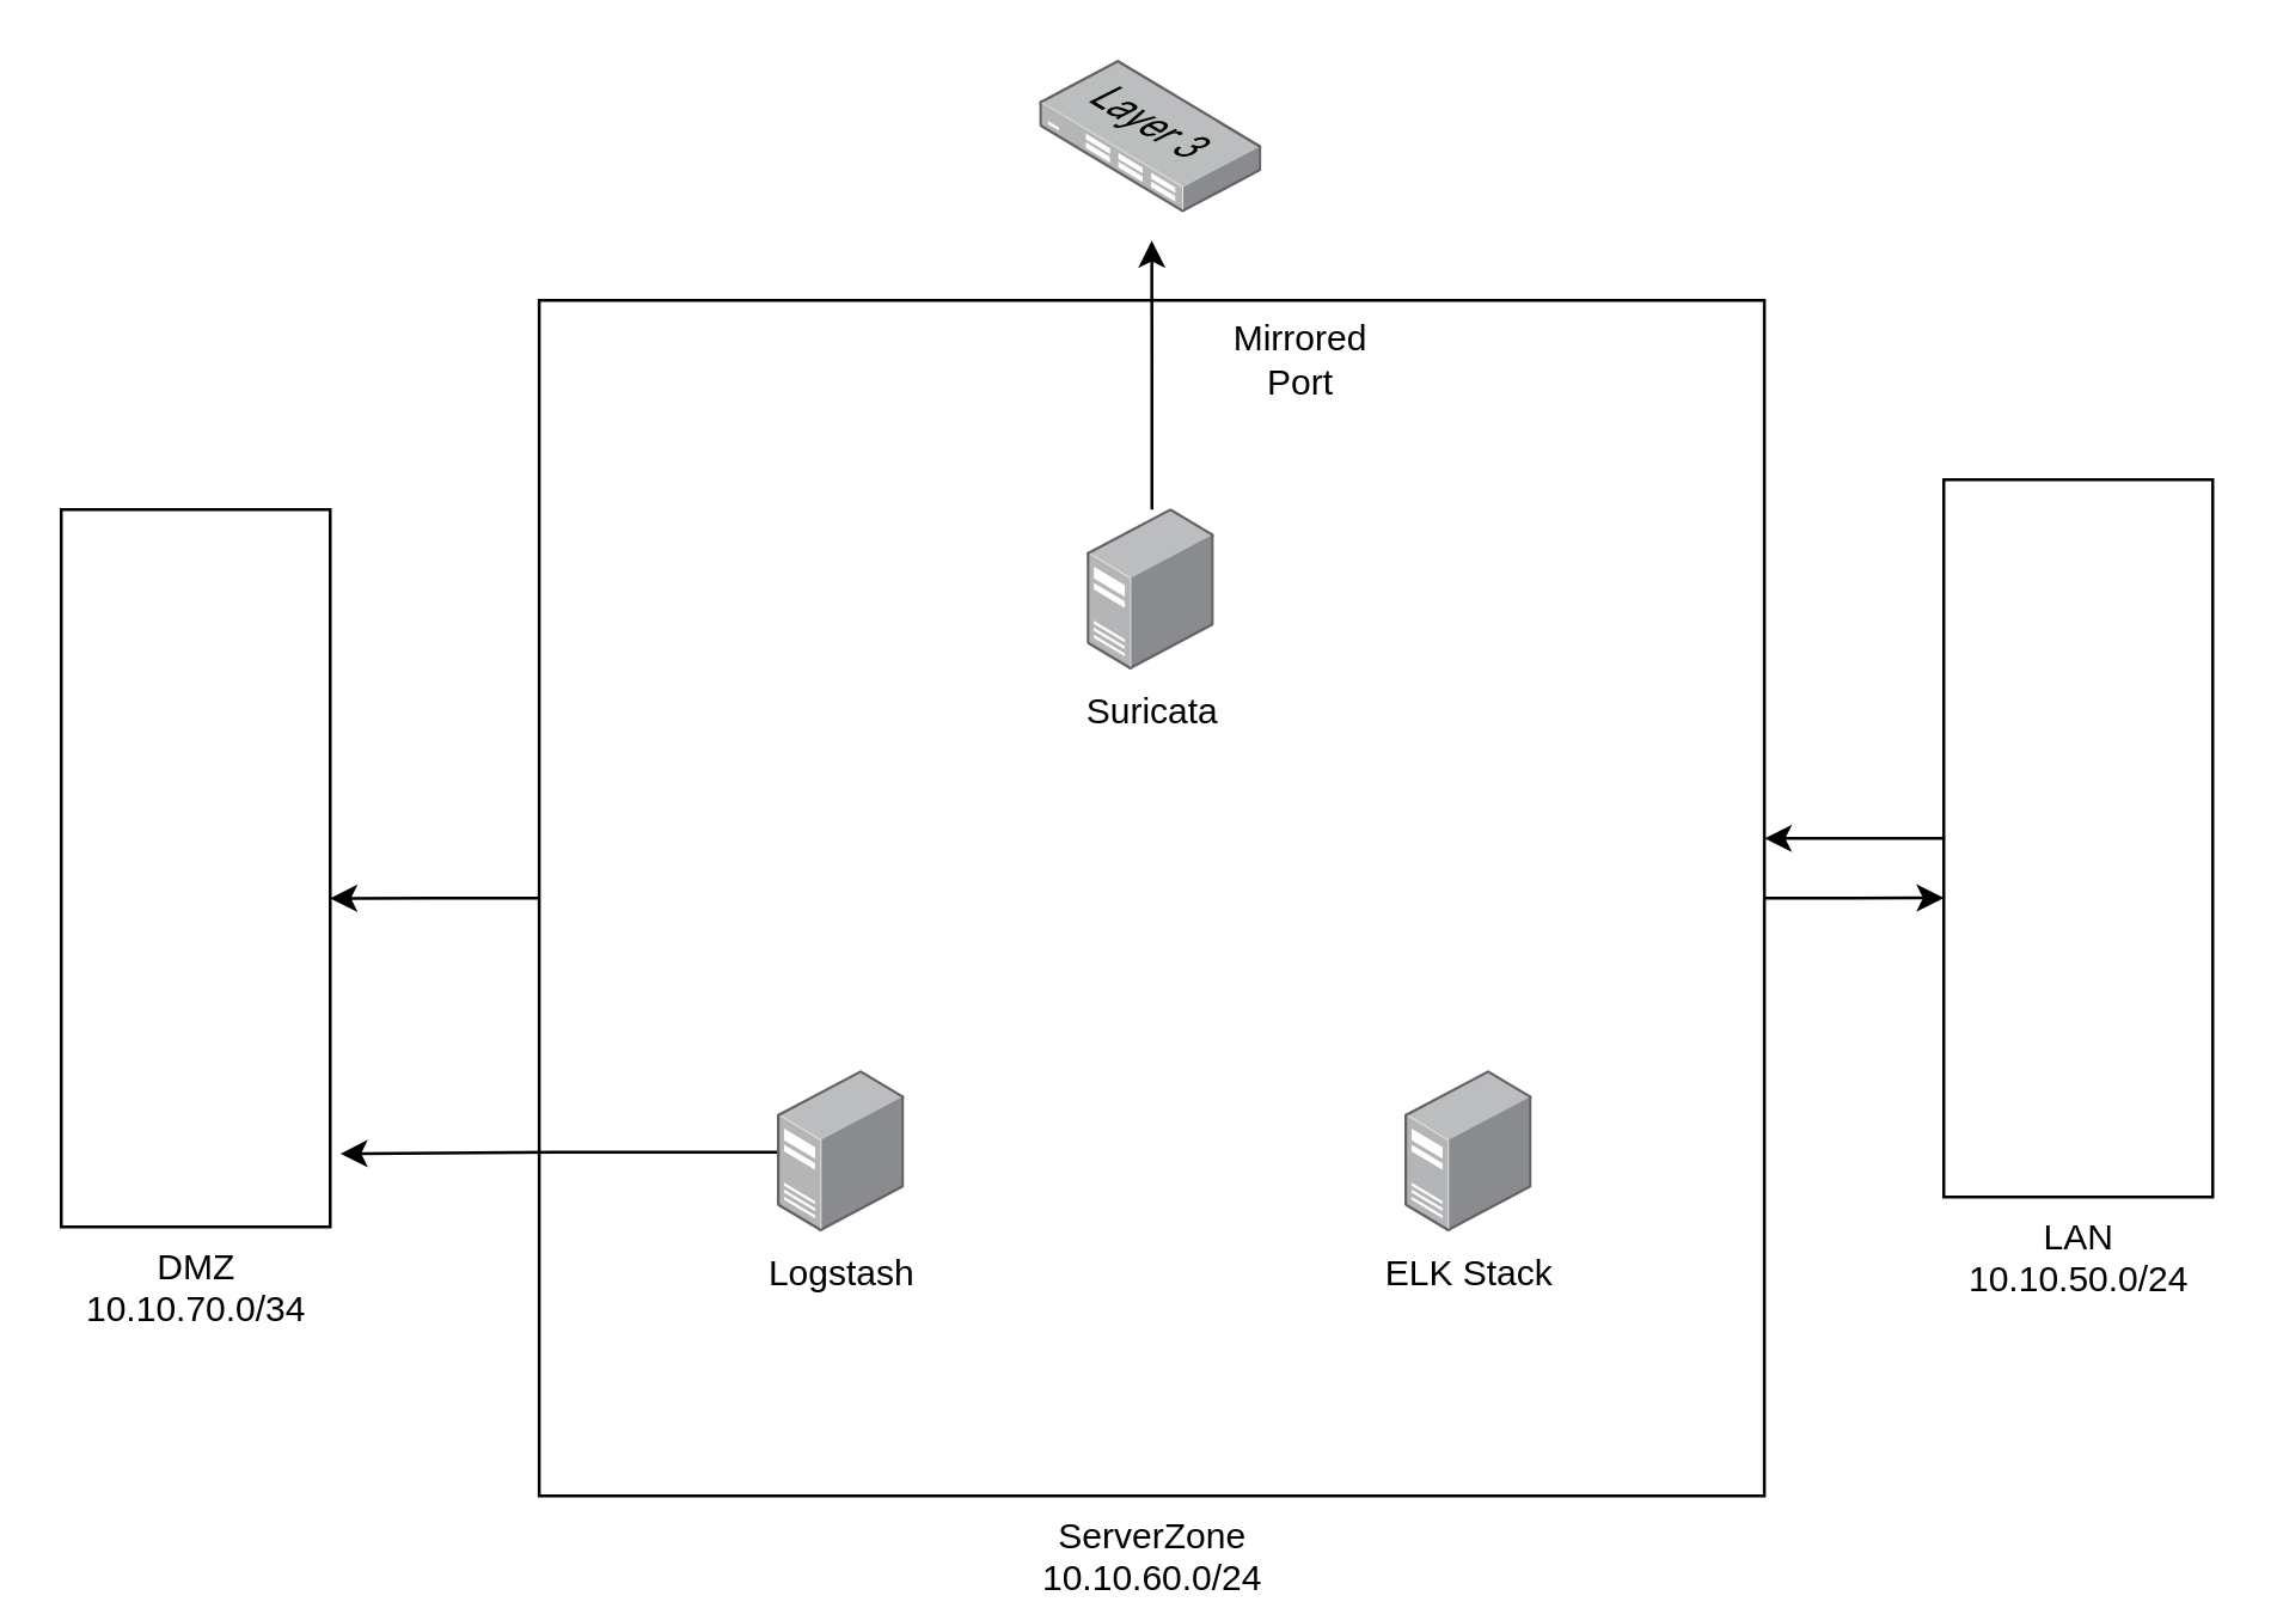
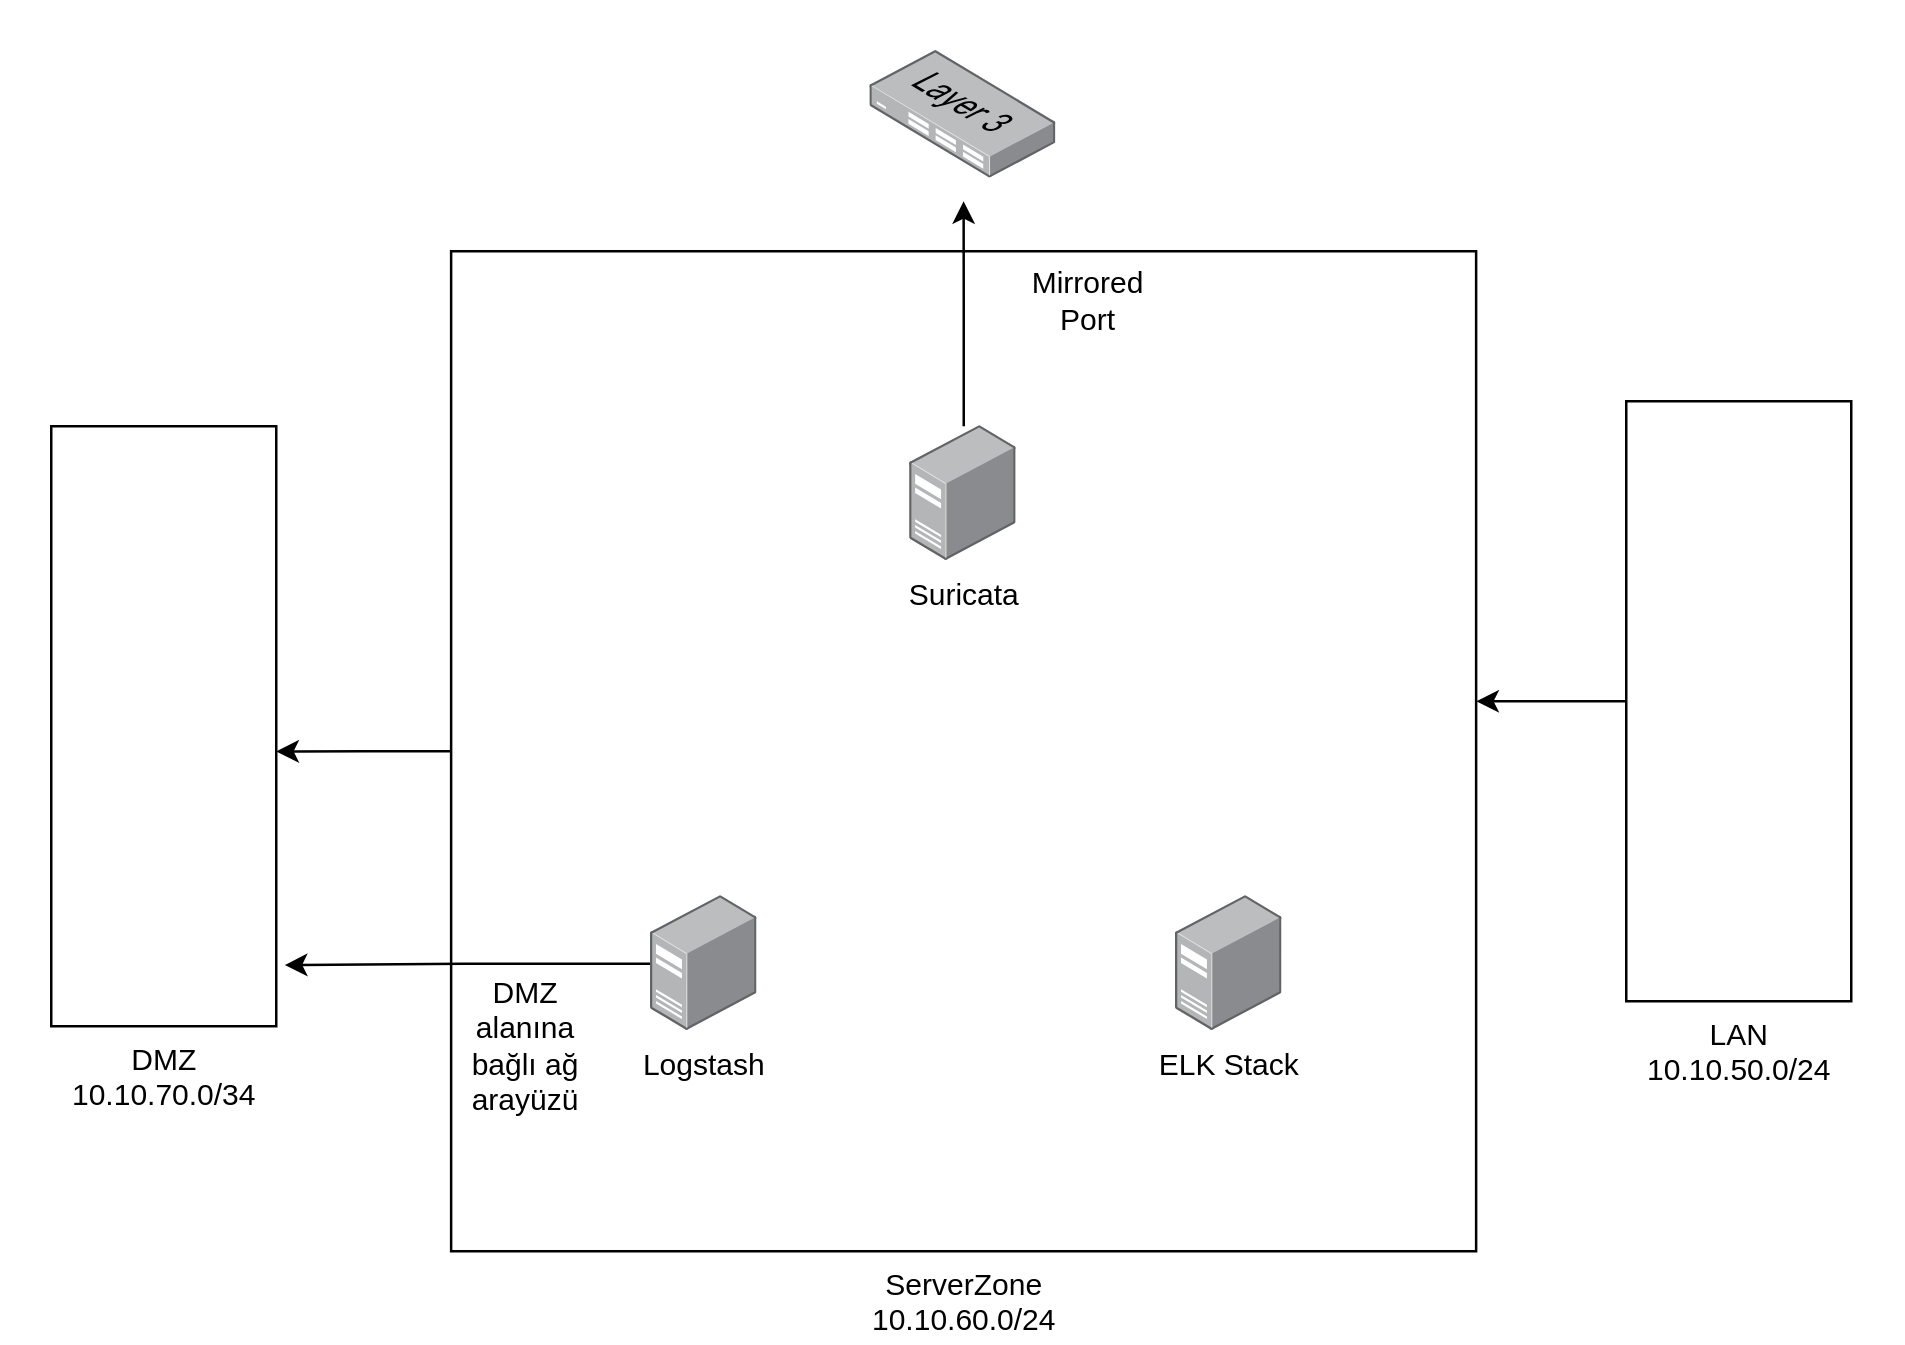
- <mxCell id="2" style="edgeStyle=orthogonalEdgeStyle;rounded=0;orthogonalLoop=1;jettySize=auto;html=1;entryX=0;entryY=0.583;entryDx=0;entryDy=0;entryPerimeter=0;" edge="1" parent="1" source="4" target="12"><mxGeometry relative="1" as="geometry" /></mxCell>
+ <mxCell id="13" value="&lt;div&gt;DMZ alanına bağlı ağ arayüzü&lt;/div&gt;" style="text;html=1;strokeColor=none;fillColor=none;align=center;verticalAlign=middle;whiteSpace=wrap;rounded=0;" vertex="1" parent="1"><mxGeometry x="190" y="385" width="40" height="65" as="geometry" /></mxCell>
